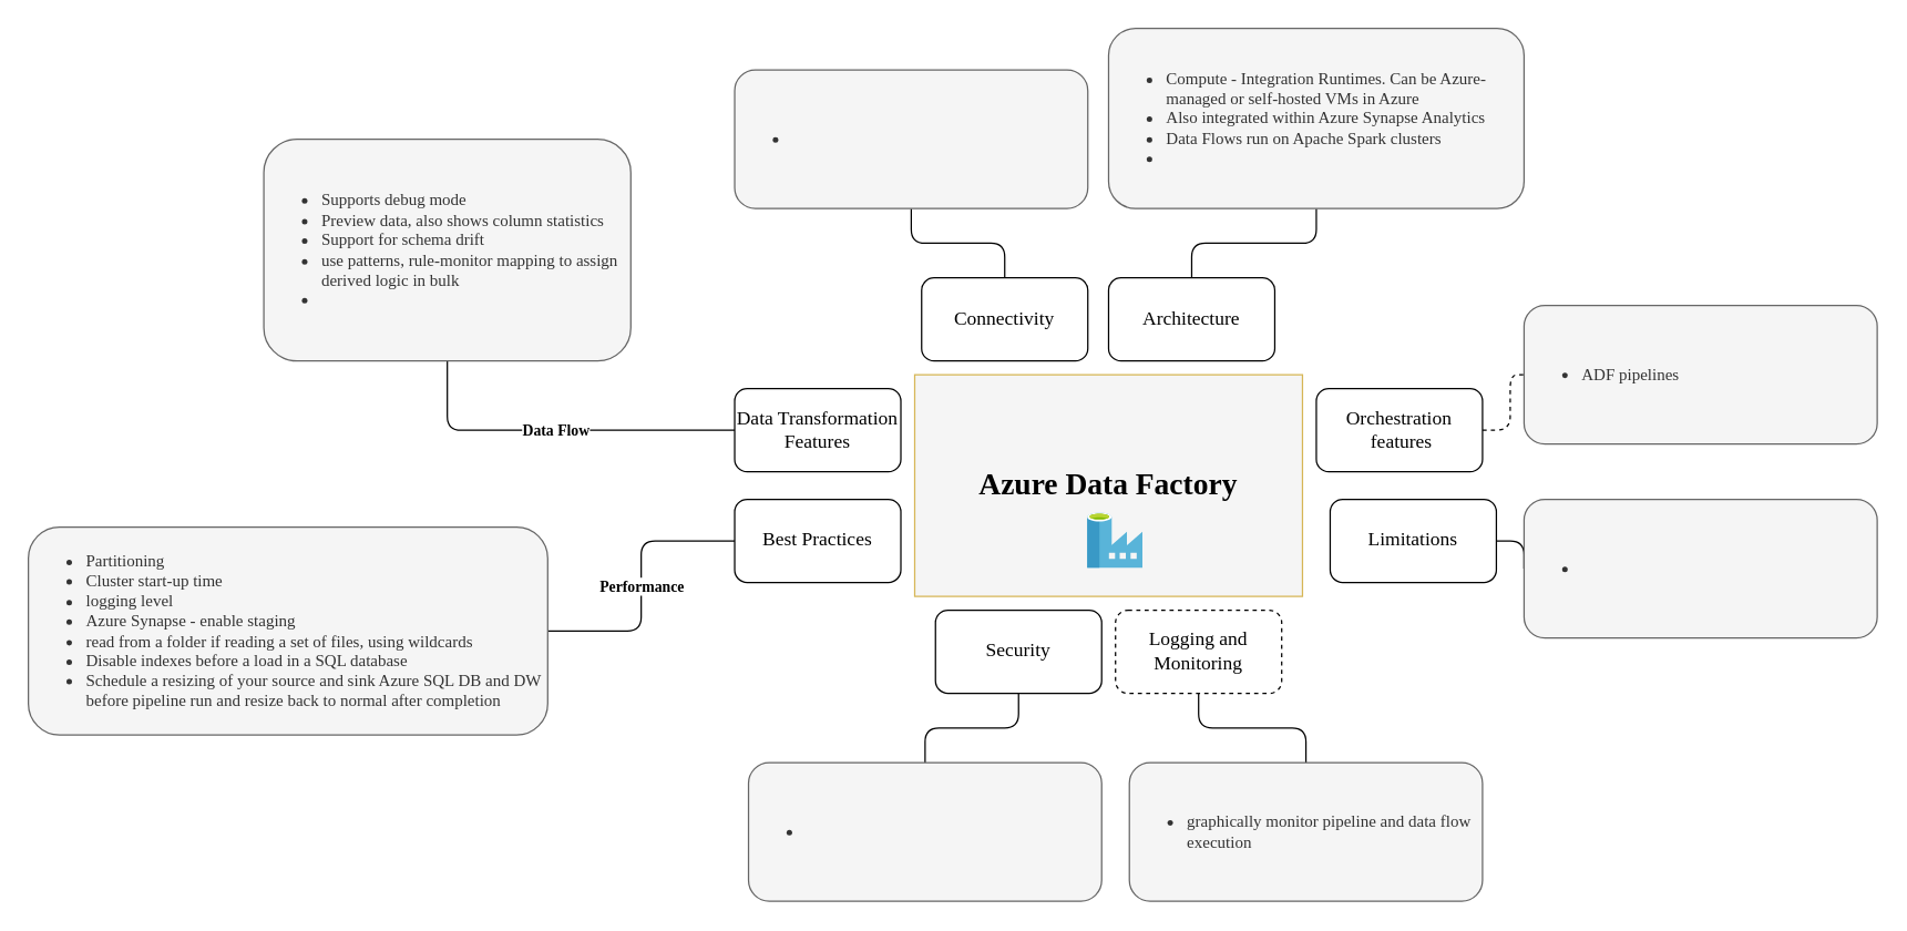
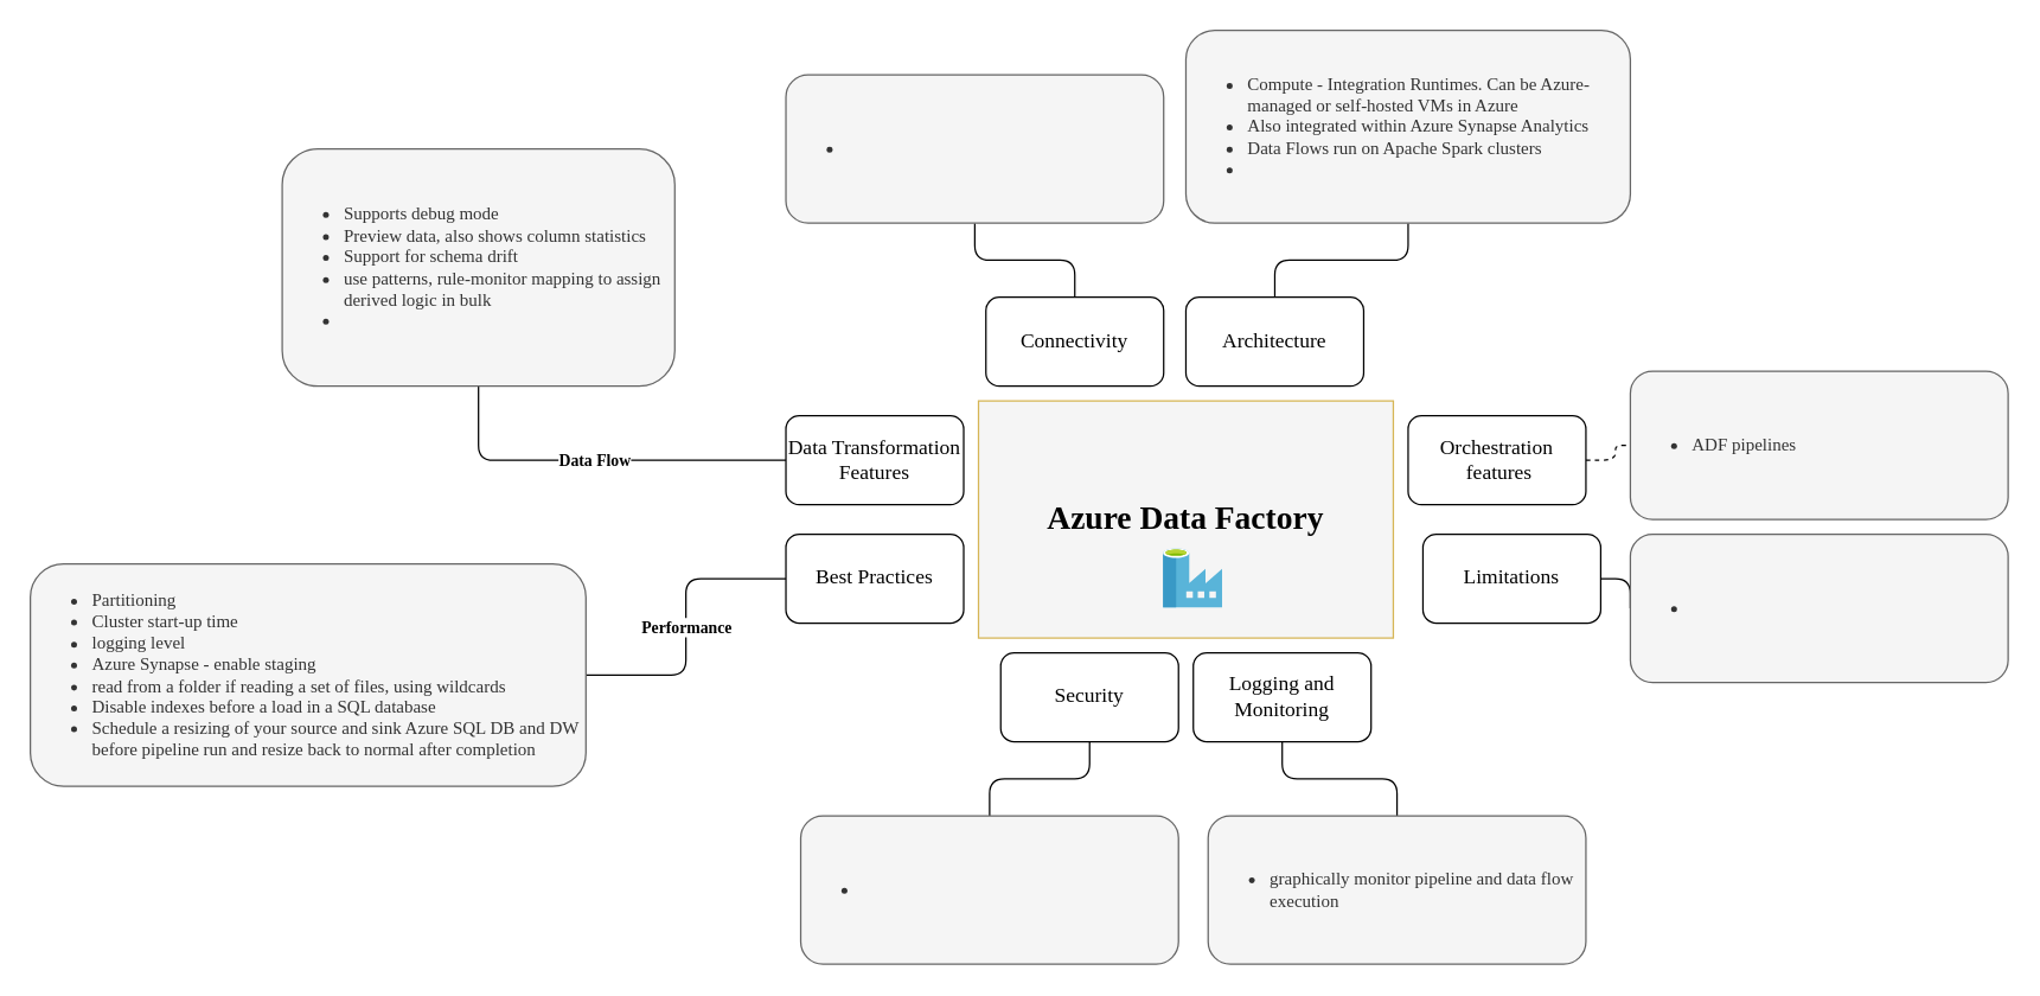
- <mxCell id="27" value="&lt;ul&gt;&lt;li&gt;ADF pipelines&lt;/li&gt;&lt;/ul&gt;" style="rounded=1;whiteSpace=wrap;html=1;fontFamily=Tahoma;fillColor=#f5f5f5;fontColor=#333333;strokeColor=#666666;align=left;" vertex="1" parent="1"><mxGeometry x="1100" y="220" width="255" height="100" as="geometry" /></mxCell>
+ <mxCell id="27" value="&lt;ul&gt;&lt;li&gt;ADF pipelines&lt;/li&gt;&lt;/ul&gt;" style="rounded=1;whiteSpace=wrap;html=1;fontFamily=Tahoma;fillColor=#f5f5f5;fontColor=#333333;strokeColor=#666666;align=left;" vertex="1" parent="1"><mxGeometry x="1100" y="250" width="255" height="100" as="geometry" /></mxCell>
- <mxCell id="13" value="Logging and Monitoring" style="rounded=1;whiteSpace=wrap;html=1;fontFamily=Tahoma;fontSize=14;dashed=1;" vertex="1" parent="1"><mxGeometry x="805" y="440" width="120" height="60" as="geometry" /></mxCell>
+ <mxCell id="13" value="Logging and Monitoring" style="rounded=1;whiteSpace=wrap;html=1;fontFamily=Tahoma;fontSize=14;" vertex="1" parent="1"><mxGeometry x="805" y="440" width="120" height="60" as="geometry" /></mxCell>
